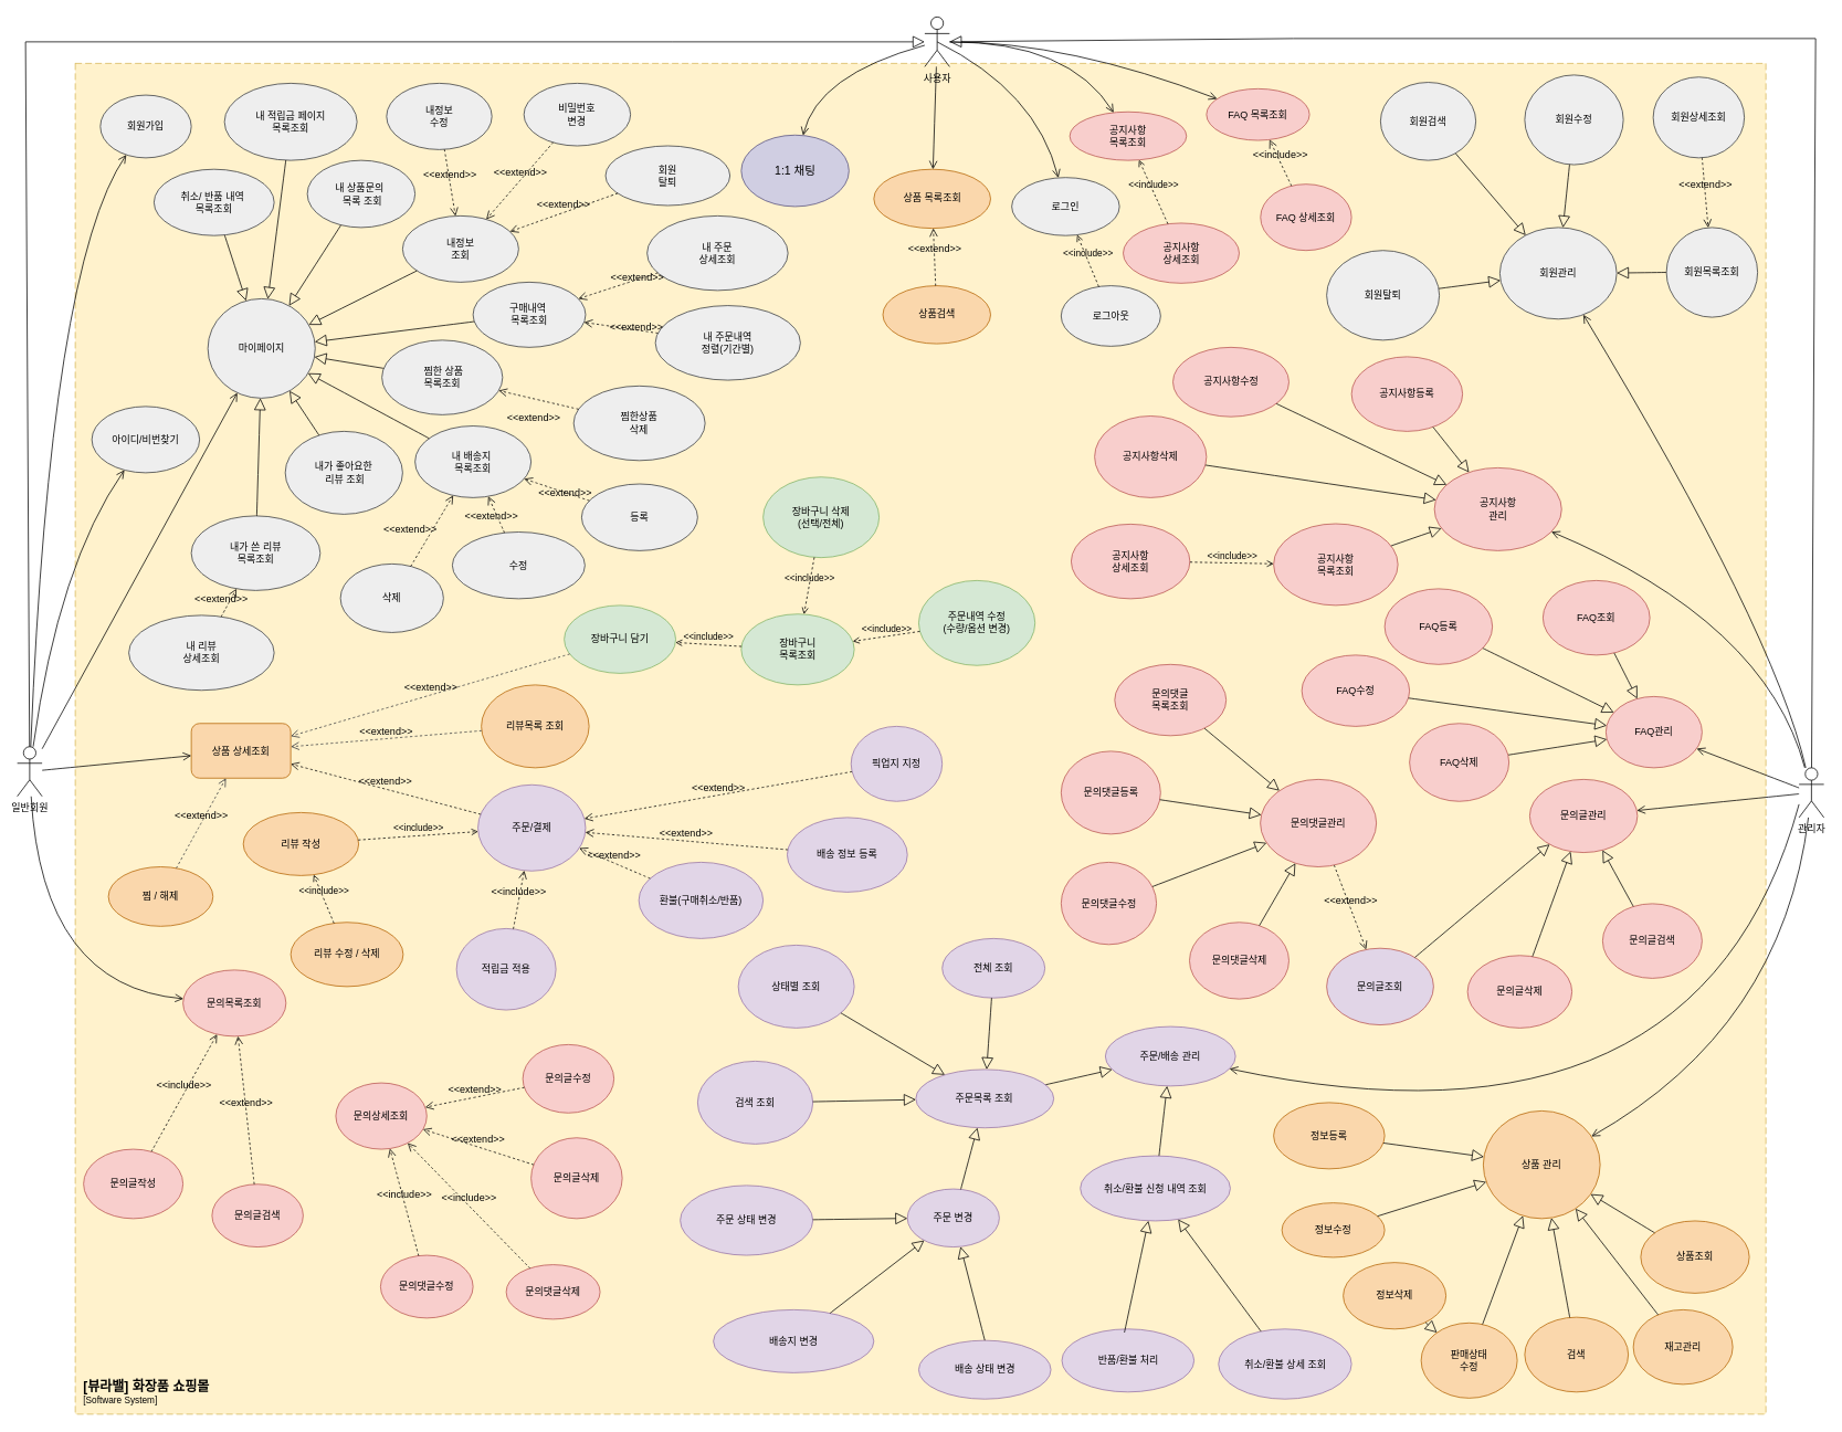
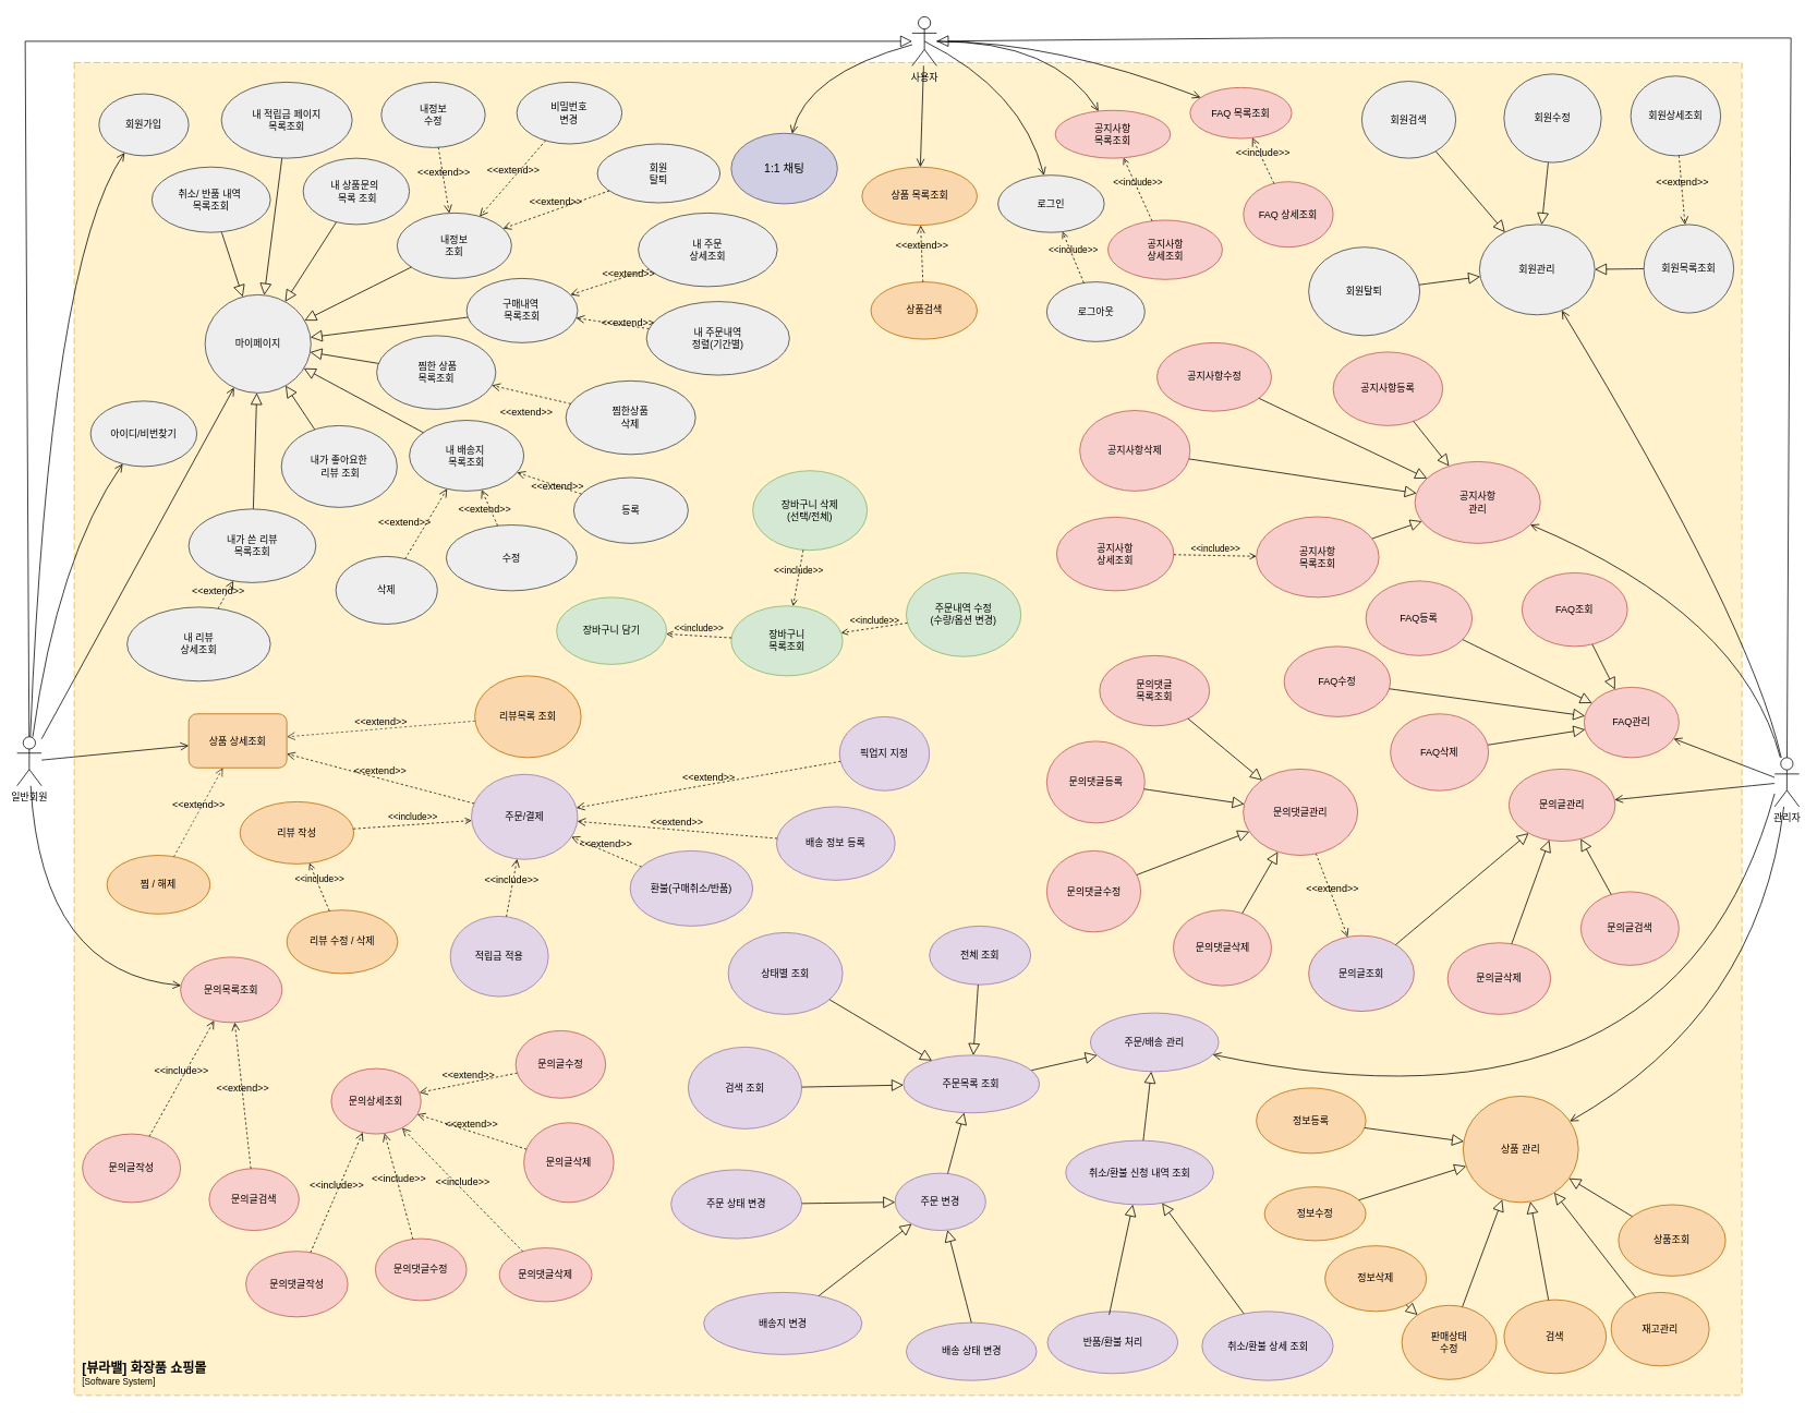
- <mxCell id="200" value="&amp;lt;&amp;lt;extend&amp;gt;&amp;gt;" style="html=1;verticalAlign=bottom;labelBackgroundColor=none;endArrow=open;endFill=0;dashed=1;rounded=0;fontSize=12;startSize=8;endSize=8;curved=1;fillColor=#ffcc99;strokeColor=#36393d;" edge="1" parent="1" source="18" target="50"><mxGeometry width="160" relative="1" as="geometry"><mxPoint x="752" y="740" as="sourcePoint" /><mxPoint x="488" y="826" as="targetPoint" /></mxGeometry></mxCell>
+ <mxCell id="159" value="&amp;lt;&amp;lt;include&amp;gt;&amp;gt;" style="html=1;verticalAlign=bottom;labelBackgroundColor=none;endArrow=open;endFill=0;dashed=1;rounded=0;fontSize=12;startSize=8;endSize=8;curved=1;" edge="1" parent="1" source="154" target="157"><mxGeometry width="160" relative="1" as="geometry"><mxPoint x="571.06" y="1456.5" as="sourcePoint" /><mxPoint x="731.06" y="1456.5" as="targetPoint" /></mxGeometry></mxCell>
+ <mxCell id="154" value="&lt;div&gt;문의댓글작성&lt;/div&gt;" style="ellipse;whiteSpace=wrap;html=1;fillColor=#f8cecc;strokeColor=#b85450;" vertex="1" parent="1"><mxGeometry x="300" y="1529.75" width="124.68" height="80.25" as="geometry" /></mxCell>
